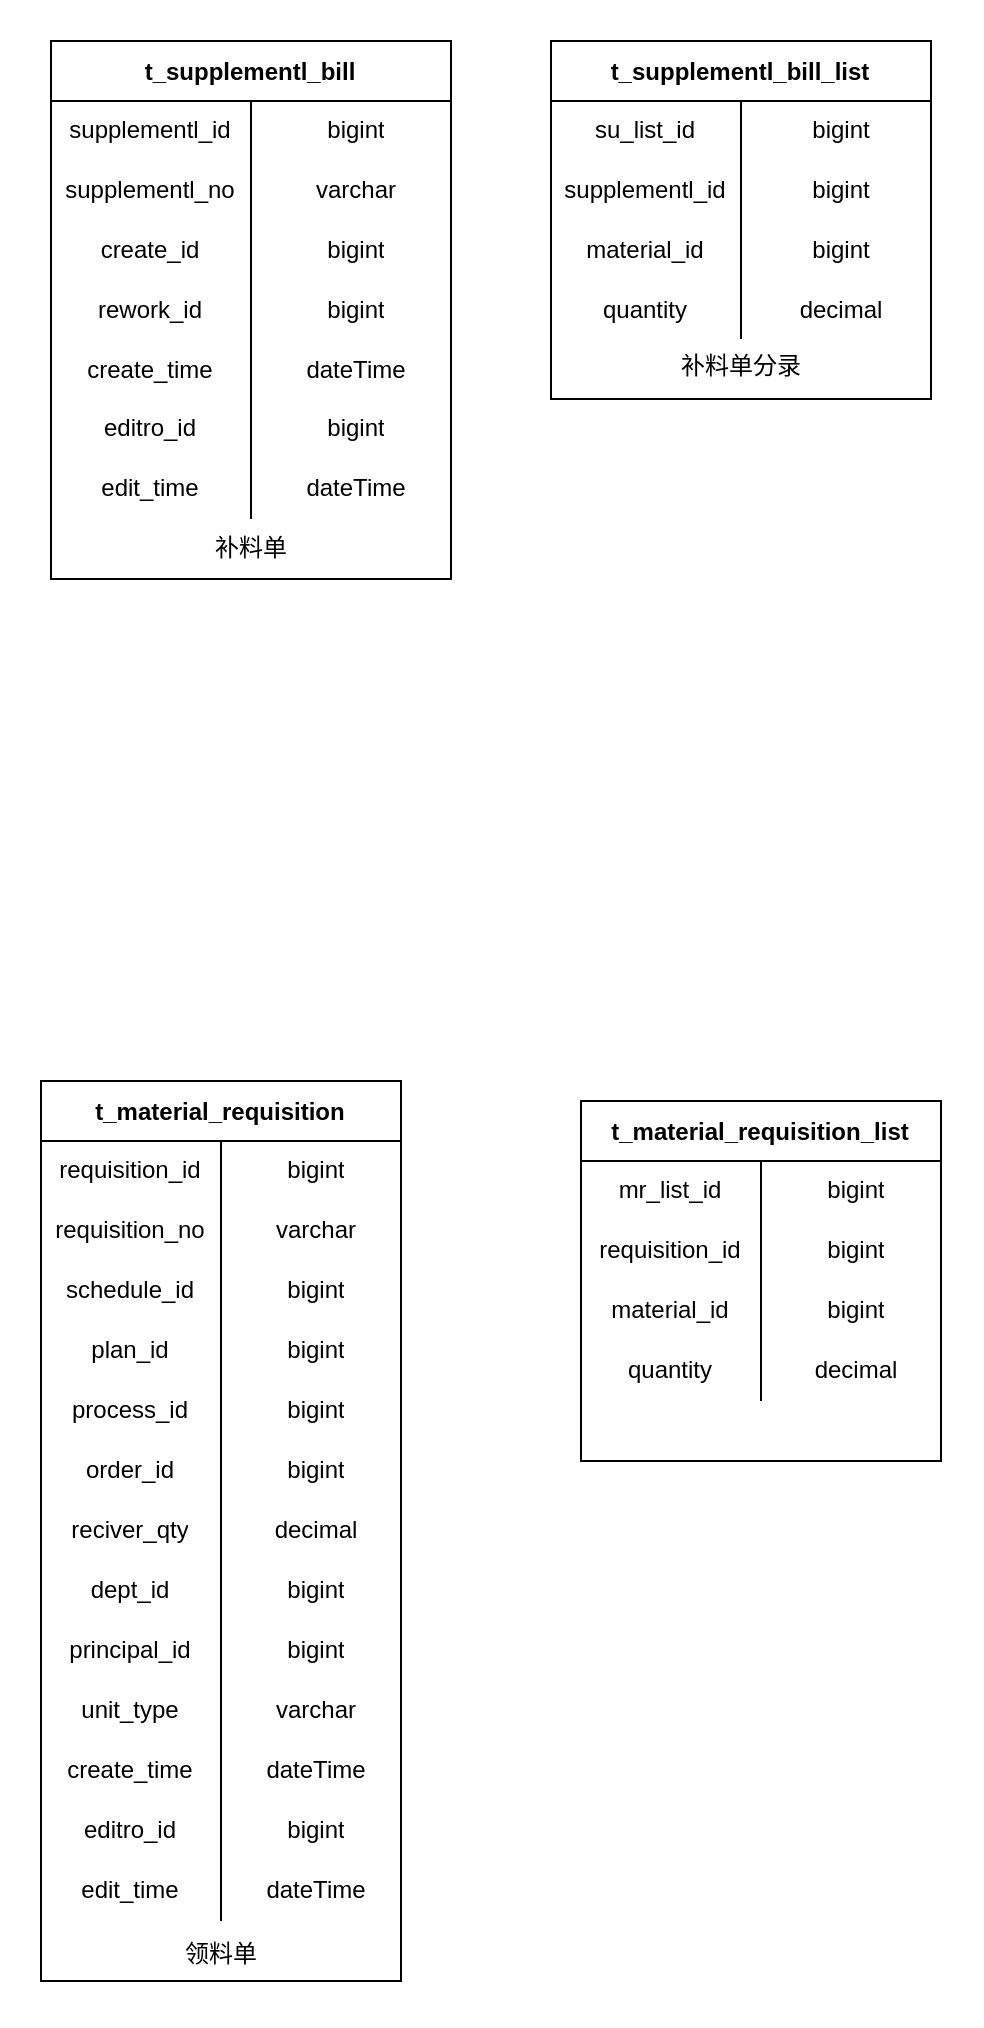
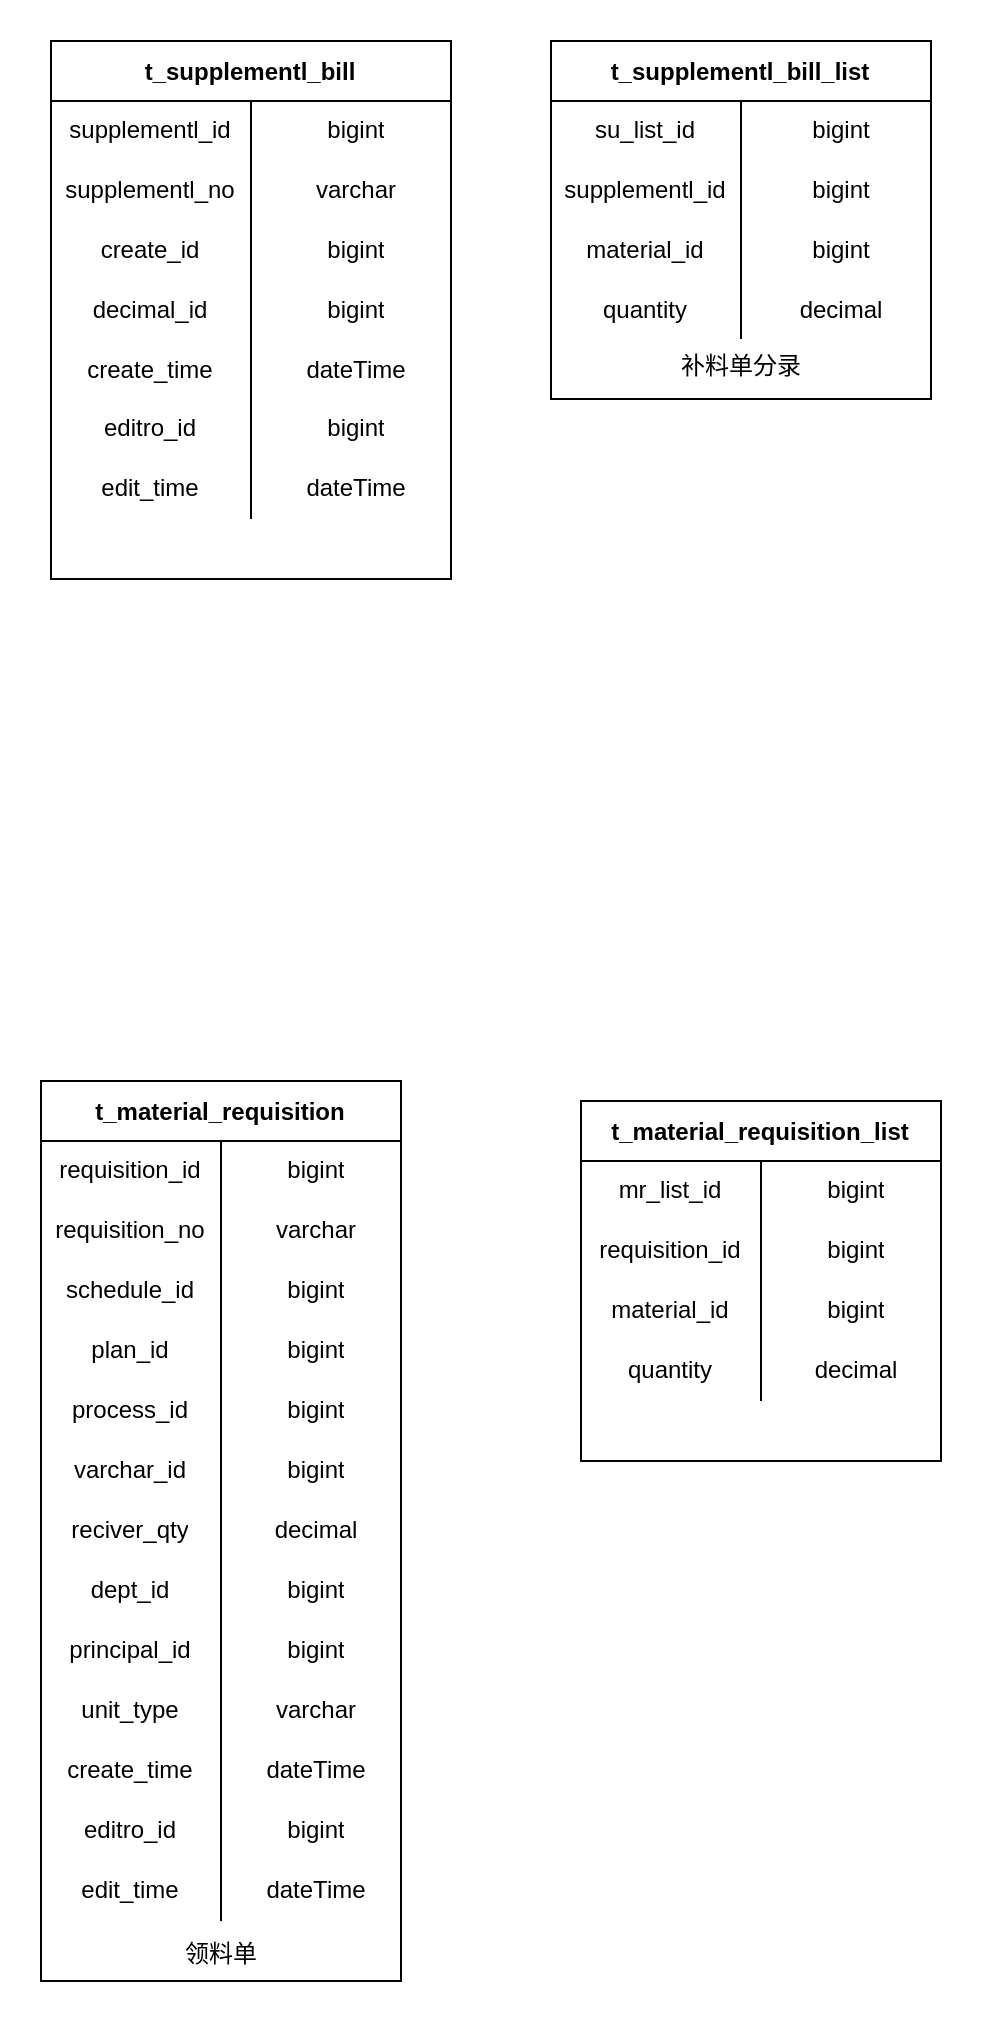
- <mxCell id="13" value="rework_id" style="shape=partialRectangle;html=1;whiteSpace=wrap;connectable=0;fillColor=none;top=0;left=0;bottom=0;right=0;overflow=hidden;" parent="12" vertex="1"><mxGeometry width="100" height="30" as="geometry"><mxRectangle width="100" height="30" as="alternateBounds" /></mxGeometry></mxCell>
+ <mxCell id="13" value="decimal_id" style="shape=partialRectangle;html=1;whiteSpace=wrap;connectable=0;fillColor=none;top=0;left=0;bottom=0;right=0;overflow=hidden;" parent="12" vertex="1"><mxGeometry width="100" height="30" as="geometry"><mxRectangle width="100" height="30" as="alternateBounds" /></mxGeometry></mxCell>
- <mxCell id="24" value="补料单" style="text;html=1;align=center;verticalAlign=middle;resizable=0;points=[];autosize=1;strokeColor=none;fillColor=none;" parent="1" vertex="1"><mxGeometry x="95" y="259" width="60" height="30" as="geometry" /></mxCell>
- <mxCell id="56" value="order_id" style="shape=partialRectangle;html=1;whiteSpace=wrap;connectable=0;fillColor=none;top=0;left=0;bottom=0;right=0;overflow=hidden;" parent="55" vertex="1"><mxGeometry width="90" height="30" as="geometry"><mxRectangle width="90" height="30" as="alternateBounds" /></mxGeometry></mxCell>
+ <mxCell id="56" value="varchar_id" style="shape=partialRectangle;html=1;whiteSpace=wrap;connectable=0;fillColor=none;top=0;left=0;bottom=0;right=0;overflow=hidden;" parent="55" vertex="1"><mxGeometry width="90" height="30" as="geometry"><mxRectangle width="90" height="30" as="alternateBounds" /></mxGeometry></mxCell>
